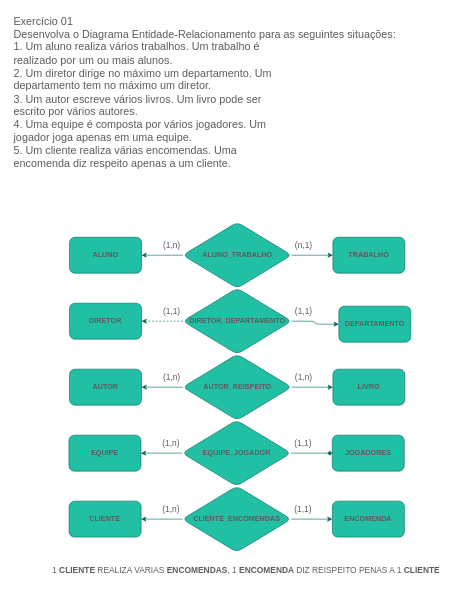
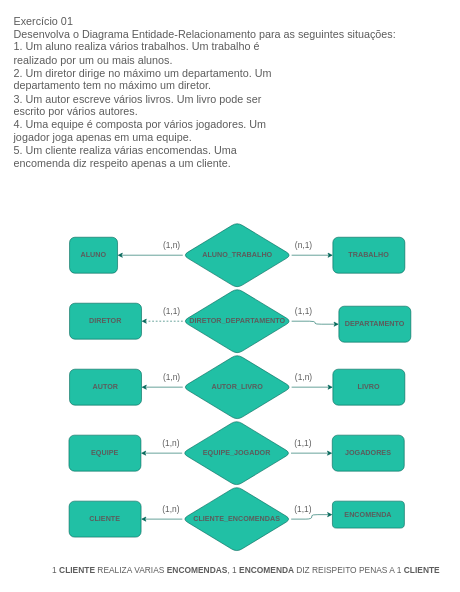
- <mxCell id="31" value="&lt;b&gt;ALUNO&lt;/b&gt;" style="rounded=1;whiteSpace=wrap;html=1;fillColor=#21C0A5;strokeColor=#006658;labelBackgroundColor=none;fontColor=#5C5C5C;" parent="1" vertex="1"><mxGeometry x="115" y="395" width="120" height="60" as="geometry" /></mxCell>
+ <mxCell id="31" value="&lt;b&gt;ALUNO&lt;/b&gt;" style="rounded=1;whiteSpace=wrap;html=1;fillColor=#21C0A5;strokeColor=#006658;labelBackgroundColor=none;fontColor=#5C5C5C;" parent="1" vertex="1"><mxGeometry x="115" y="395" width="80" height="60" as="geometry" /></mxCell>
- <mxCell id="13" value="&lt;font style=&quot;font-size: 12px;&quot;&gt;&lt;b style=&quot;&quot;&gt;AUTOR_REISPEITO&lt;/b&gt;&lt;/font&gt;" style="rhombus;whiteSpace=wrap;html=1;fillColor=#21C0A5;strokeColor=#006658;labelBackgroundColor=none;fontColor=#5C5C5C;rounded=1;" parent="1" vertex="1"><mxGeometry x="303.75" y="590" width="181.5" height="110" as="geometry" /></mxCell>
+ <mxCell id="13" value="&lt;font style=&quot;font-size: 12px;&quot;&gt;&lt;b style=&quot;&quot;&gt;AUTOR_LIVRO&lt;/b&gt;&lt;/font&gt;" style="rhombus;whiteSpace=wrap;html=1;fillColor=#21C0A5;strokeColor=#006658;labelBackgroundColor=none;fontColor=#5C5C5C;rounded=1;" parent="1" vertex="1"><mxGeometry x="303.75" y="590" width="181.5" height="110" as="geometry" /></mxCell>
- <mxCell id="18" value="" style="edgeStyle=orthogonalEdgeStyle;rounded=1;orthogonalLoop=1;jettySize=auto;html=1;labelBackgroundColor=none;strokeColor=#006658;fontColor=default;endArrow=diamond;" parent="1" source="20" target="17" edge="1"><mxGeometry relative="1" as="geometry" /></mxCell>
+ <mxCell id="18" value="" style="edgeStyle=orthogonalEdgeStyle;rounded=1;orthogonalLoop=1;jettySize=auto;html=1;labelBackgroundColor=none;strokeColor=#006658;fontColor=default;" parent="1" source="20" target="17" edge="1"><mxGeometry relative="1" as="geometry" /></mxCell>
- <mxCell id="24" value="&lt;b&gt;ENCOMENDA&lt;/b&gt;" style="rounded=1;whiteSpace=wrap;html=1;fillColor=#21C0A5;strokeColor=#006658;labelBackgroundColor=none;fontColor=#5C5C5C;" parent="1" vertex="1"><mxGeometry x="553.25" y="835" width="120" height="60" as="geometry" /></mxCell>
+ <mxCell id="24" value="&lt;b&gt;ENCOMENDA&lt;/b&gt;" style="rounded=1;whiteSpace=wrap;html=1;fillColor=#21C0A5;strokeColor=#006658;labelBackgroundColor=none;fontColor=#5C5C5C;" parent="1" vertex="1"><mxGeometry x="553.25" y="835" width="120" height="45" as="geometry" /></mxCell>
